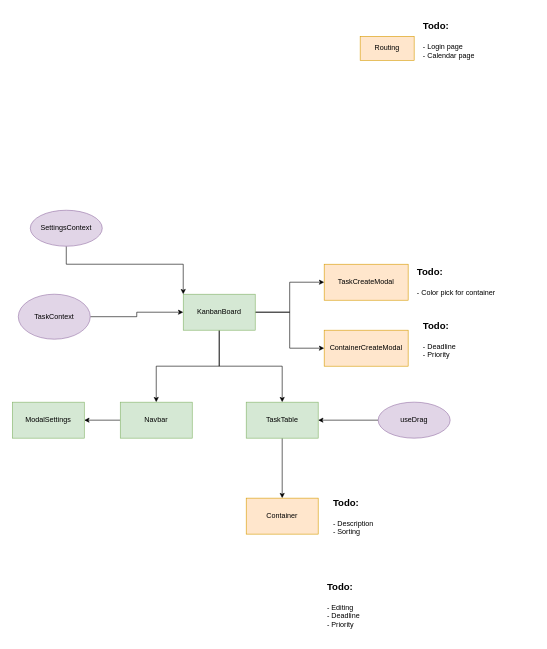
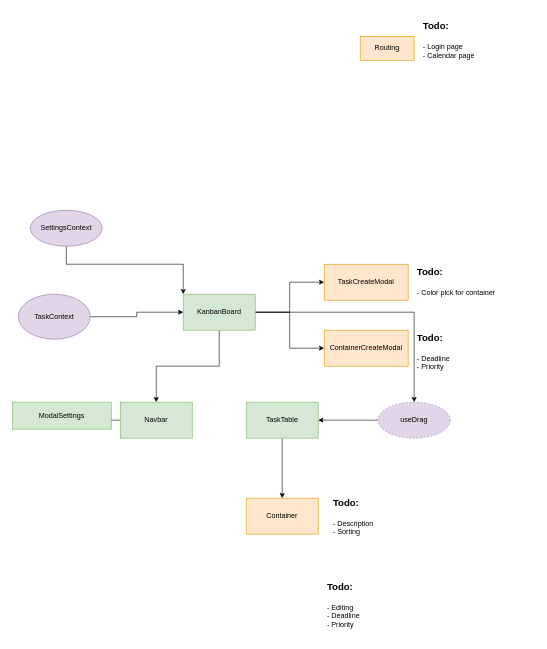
- <mxCell id="18" value="&lt;h1&gt;&lt;font style=&quot;font-size: 16px;&quot;&gt;Todo:&lt;/font&gt;&lt;/h1&gt;&lt;div&gt;- Deadline&lt;/div&gt;&lt;div&gt;- Priority&lt;/div&gt;" style="text;html=1;strokeColor=none;fillColor=none;spacing=5;spacingTop=-20;whiteSpace=wrap;overflow=hidden;rounded=0;" parent="1" vertex="1"><mxGeometry x="700" y="520" width="190" height="90" as="geometry" /></mxCell>
+ <mxCell id="18" value="&lt;h1&gt;&lt;font style=&quot;font-size: 16px;&quot;&gt;Todo:&lt;/font&gt;&lt;/h1&gt;&lt;div&gt;- Deadline&lt;/div&gt;&lt;div&gt;- Priority&lt;/div&gt;" style="text;html=1;strokeColor=none;fillColor=none;spacing=5;spacingTop=-20;whiteSpace=wrap;overflow=hidden;rounded=0;" parent="1" vertex="1"><mxGeometry x="690" y="540" width="190" height="90" as="geometry" /></mxCell>
- <mxCell id="6" style="edgeStyle=orthogonalEdgeStyle;rounded=0;orthogonalLoop=1;jettySize=auto;html=1;" parent="1" source="7" target="13" edge="1"><mxGeometry relative="1" as="geometry" /></mxCell>
+ <mxCell id="6" style="edgeStyle=orthogonalEdgeStyle;rounded=0;orthogonalLoop=1;jettySize=auto;html=1;" parent="1" source="7" target="21" edge="1"><mxGeometry relative="1" as="geometry" /></mxCell>
- <mxCell id="19" value="ModalSettings" style="rounded=0;whiteSpace=wrap;html=1;fillColor=#d5e8d4;strokeColor=#82b366;" parent="1" vertex="1"><mxGeometry x="20" y="670" width="120" height="60" as="geometry" /></mxCell>
+ <mxCell id="19" value="ModalSettings" style="rounded=0;whiteSpace=wrap;html=1;fillColor=#d5e8d4;strokeColor=#82b366;" parent="1" vertex="1"><mxGeometry x="20" y="670" width="165" height="45" as="geometry" /></mxCell>
- <mxCell id="21" value="useDrag" style="ellipse;whiteSpace=wrap;html=1;fillColor=#e1d5e7;strokeColor=#9673a6;" parent="1" vertex="1"><mxGeometry x="630" y="670" width="120" height="60" as="geometry" /></mxCell>
+ <mxCell id="21" value="useDrag" style="ellipse;whiteSpace=wrap;html=1;fillColor=#e1d5e7;strokeColor=#9673a6;dashed=1;" parent="1" vertex="1"><mxGeometry x="630" y="670" width="120" height="60" as="geometry" /></mxCell>
